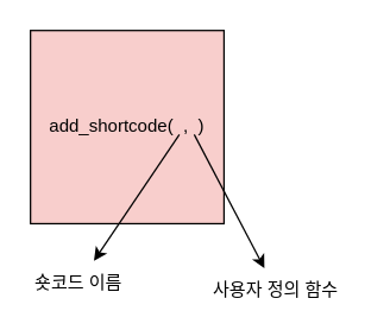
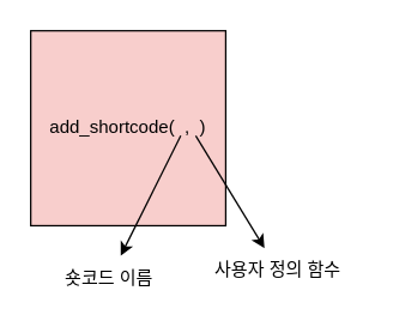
- <mxCell id="4" value="숏코드 이름" style="text;html=1;align=center;verticalAlign=middle;whiteSpace=wrap;rounded=0;" vertex="1" parent="1"><mxGeometry x="10" y="175" width="85" height="30" as="geometry" /></mxCell>
+ <mxCell id="4" value="숏코드 이름" style="text;html=1;align=center;verticalAlign=middle;whiteSpace=wrap;rounded=0;" vertex="1" parent="1"><mxGeometry x="30" y="170" width="85" height="30" as="geometry" /></mxCell>
- <mxCell id="6" value="사용자 정의 함수" style="text;html=1;align=center;verticalAlign=middle;whiteSpace=wrap;rounded=0;" vertex="1" parent="1"><mxGeometry x="130" y="180" width="110" height="30" as="geometry" /></mxCell>
+ <mxCell id="6" value="사용자 정의 함수" style="text;html=1;align=center;verticalAlign=middle;whiteSpace=wrap;rounded=0;" vertex="1" parent="1"><mxGeometry x="130" y="165" width="110" height="30" as="geometry" /></mxCell>
